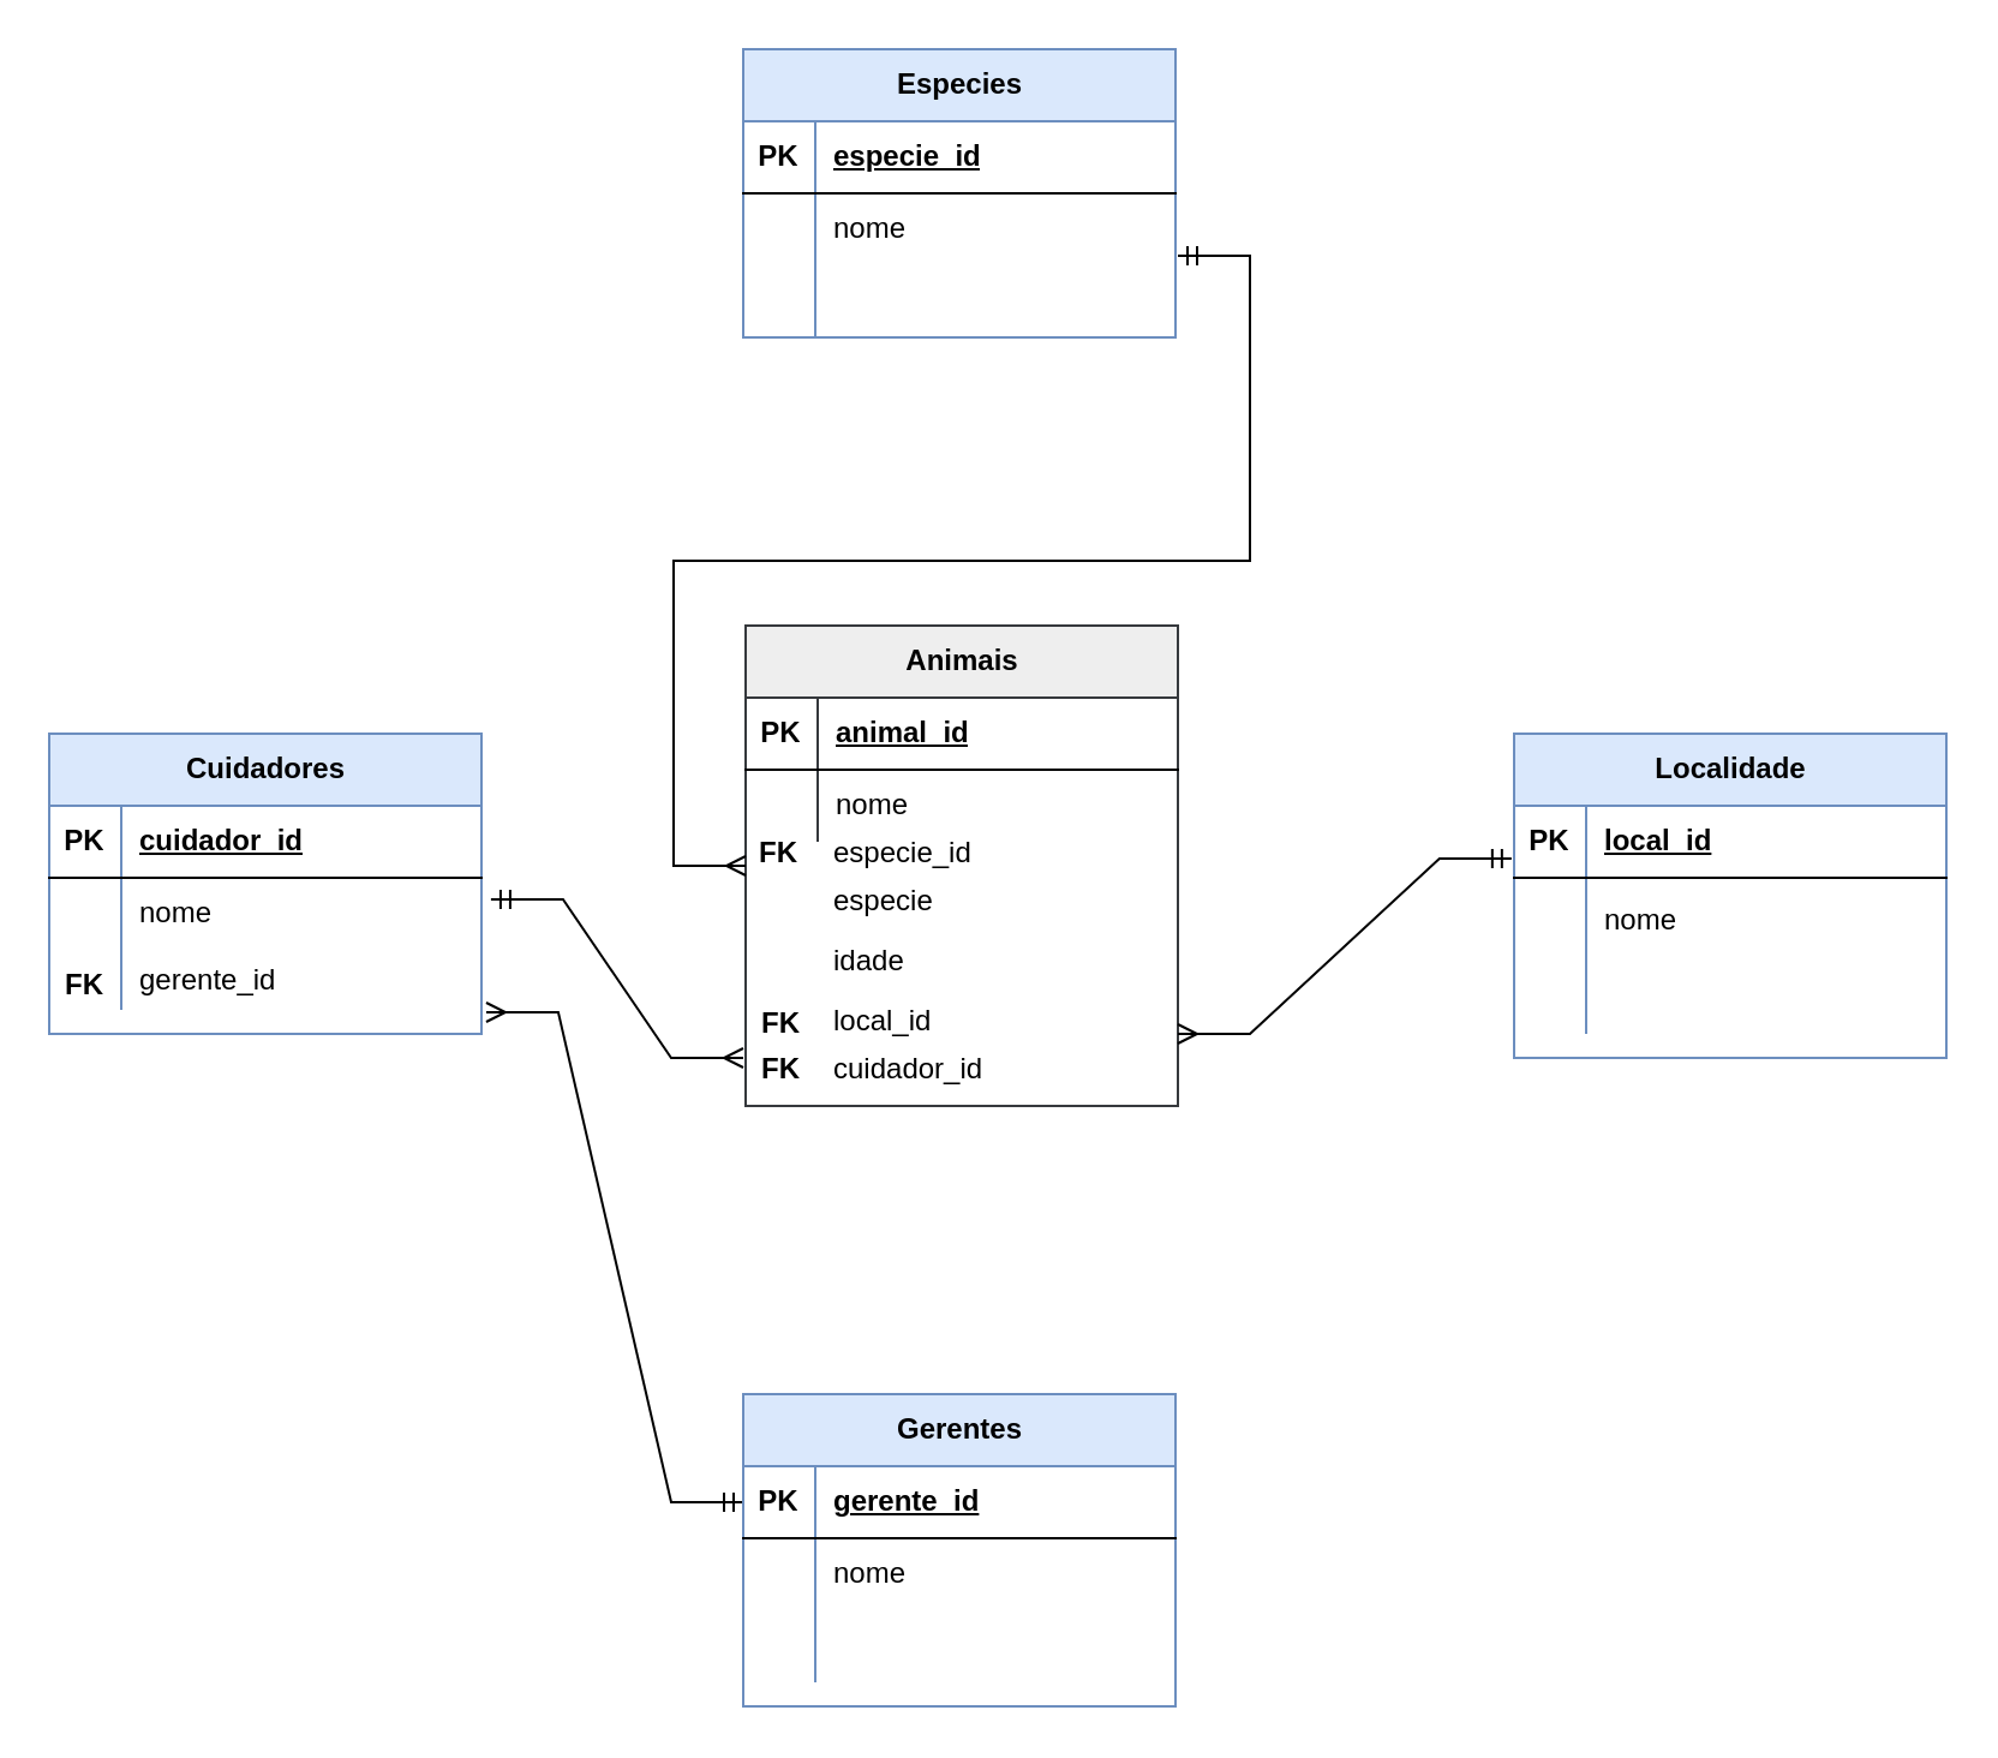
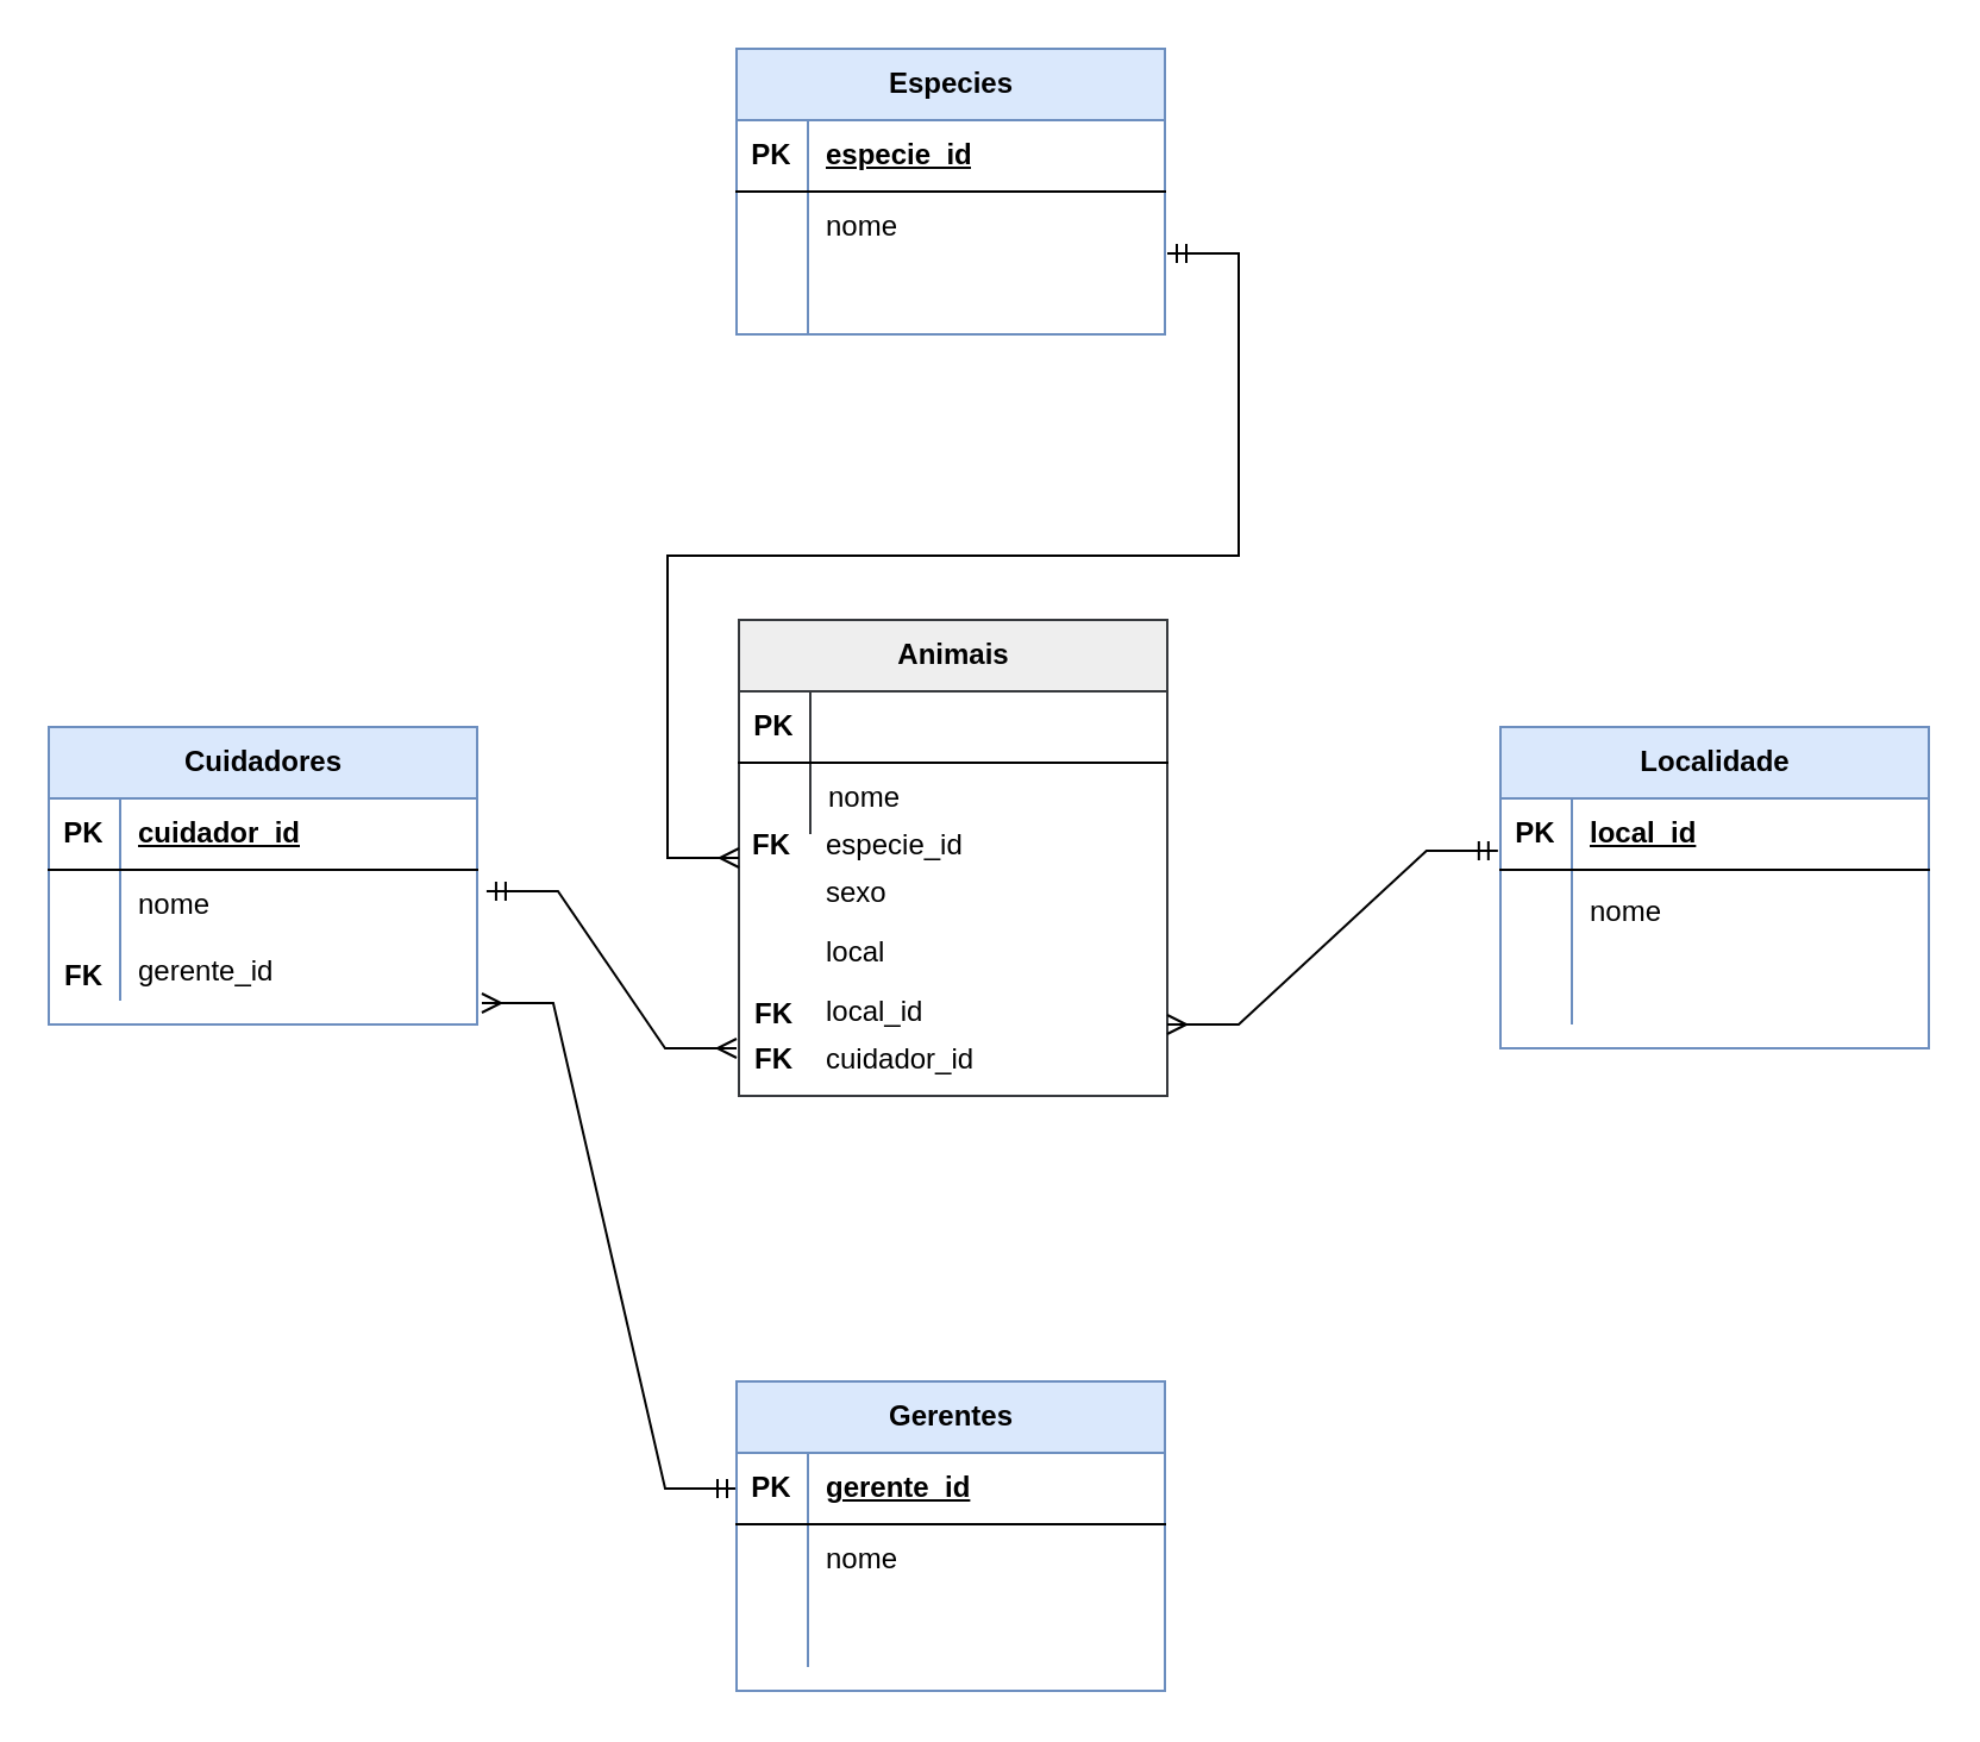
- <mxCell id="5" value="animal_id" style="shape=partialRectangle;connectable=0;fillColor=none;top=0;left=0;bottom=0;right=0;align=left;spacingLeft=6;fontStyle=5;overflow=hidden;rounded=0;shadow=0;sketch=0;strokeColor=default;html=1;" parent="3" vertex="1"><mxGeometry x="30" width="150" height="30" as="geometry"><mxRectangle width="150" height="30" as="alternateBounds" /></mxGeometry></mxCell>
- <mxCell id="11" value="especie" style="shape=partialRectangle;connectable=0;fillColor=none;top=0;left=0;bottom=0;right=0;align=left;spacingLeft=6;overflow=hidden;rounded=0;shadow=0;sketch=0;strokeColor=default;html=1;" parent="1" vertex="1"><mxGeometry x="339" y="360" width="150" height="30" as="geometry"><mxRectangle width="150" height="30" as="alternateBounds" /></mxGeometry></mxCell>
+ <mxCell id="11" value="sexo" style="shape=partialRectangle;connectable=0;fillColor=none;top=0;left=0;bottom=0;right=0;align=left;spacingLeft=6;overflow=hidden;rounded=0;shadow=0;sketch=0;strokeColor=default;html=1;" parent="1" vertex="1"><mxGeometry x="339" y="360" width="150" height="30" as="geometry"><mxRectangle width="150" height="30" as="alternateBounds" /></mxGeometry></mxCell>
- <mxCell id="12" value="idade" style="shape=partialRectangle;connectable=0;fillColor=none;top=0;left=0;bottom=0;right=0;align=left;spacingLeft=6;overflow=hidden;rounded=0;shadow=0;sketch=0;strokeColor=default;html=1;" parent="1" vertex="1"><mxGeometry x="339" y="385" width="150" height="30" as="geometry"><mxRectangle width="150" height="30" as="alternateBounds" /></mxGeometry></mxCell>
+ <mxCell id="12" value="local" style="shape=partialRectangle;connectable=0;fillColor=none;top=0;left=0;bottom=0;right=0;align=left;spacingLeft=6;overflow=hidden;rounded=0;shadow=0;sketch=0;strokeColor=default;html=1;" parent="1" vertex="1"><mxGeometry x="339" y="385" width="150" height="30" as="geometry"><mxRectangle width="150" height="30" as="alternateBounds" /></mxGeometry></mxCell>
